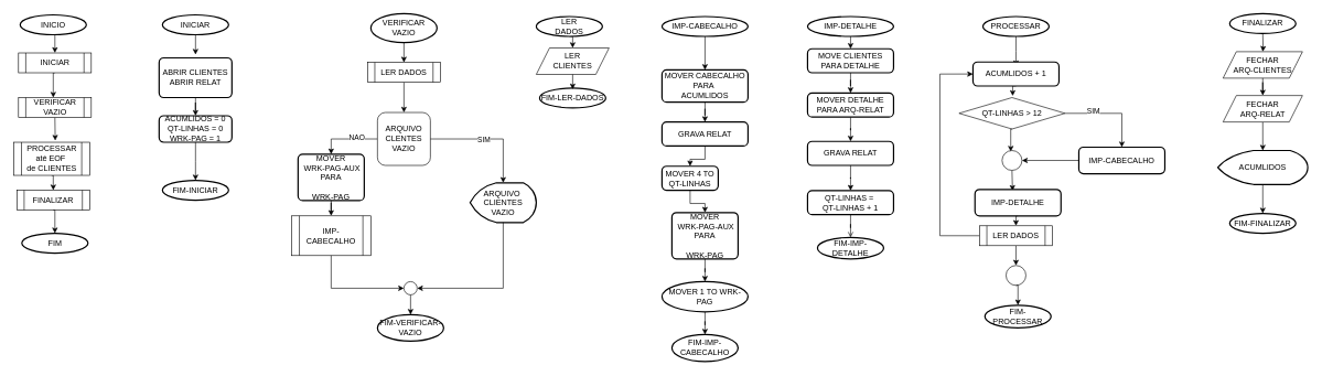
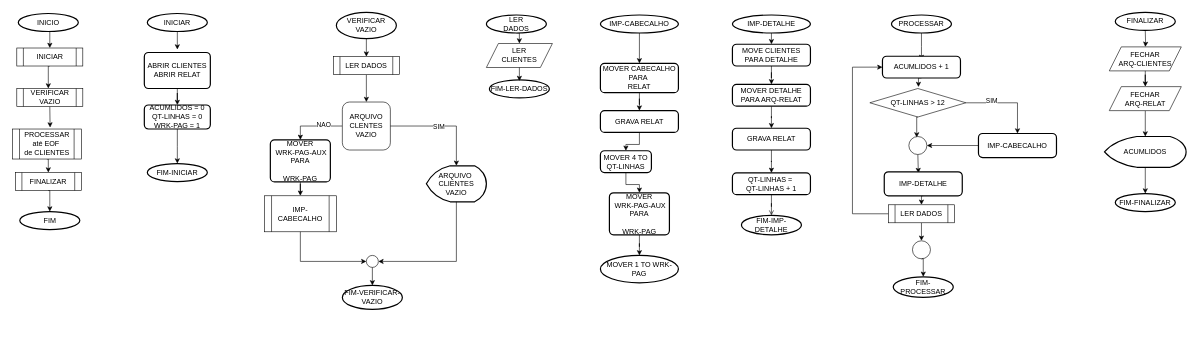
- <mxCell id="89" value="MOVER CABECALHO PARA&amp;nbsp;&lt;div&gt;ACUMLIDOS&lt;/div&gt;" style="rounded=1;whiteSpace=wrap;html=1;absoluteArcSize=1;arcSize=14;strokeWidth=2;" parent="1" vertex="1"><mxGeometry x="1000" y="105" width="130" height="48.75" as="geometry" /></mxCell>
+ <mxCell id="89" value="MOVER CABECALHO PARA&amp;nbsp;&lt;div&gt;RELAT&lt;/div&gt;" style="rounded=1;whiteSpace=wrap;html=1;absoluteArcSize=1;arcSize=14;strokeWidth=2;" parent="1" vertex="1"><mxGeometry x="1000" y="105" width="130" height="48.75" as="geometry" /></mxCell>
- <mxCell id="58" value="" style="edgeStyle=orthogonalEdgeStyle;rounded=0;orthogonalLoop=1;jettySize=auto;html=1;" parent="1" source="59" target="56" edge="1"><mxGeometry relative="1" as="geometry" /></mxCell>
- <mxCell id="56" value="FIM-IMP-CABECALHO" style="strokeWidth=2;html=1;shape=mxgraph.flowchart.start_1;whiteSpace=wrap;" parent="1" vertex="1"><mxGeometry x="1015" y="505" width="100" height="40.62" as="geometry" /></mxCell>
